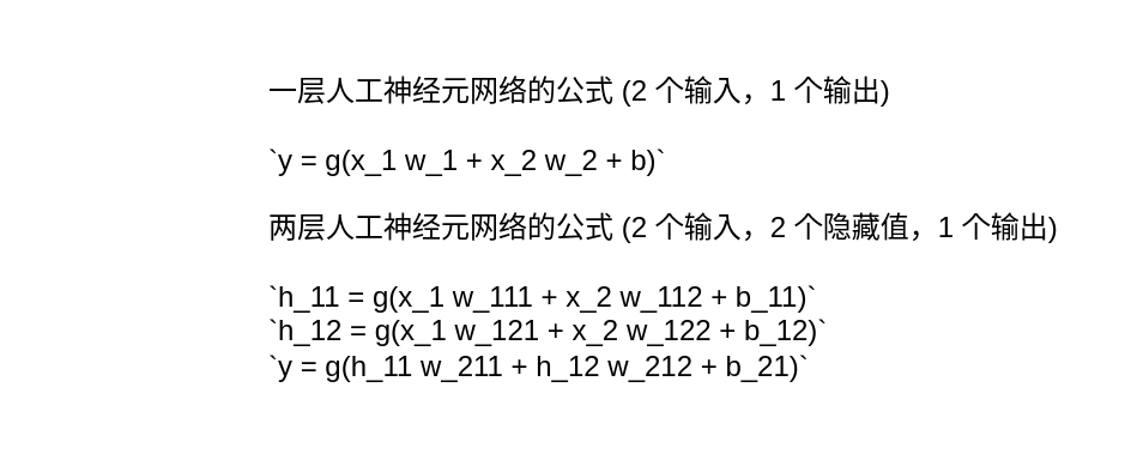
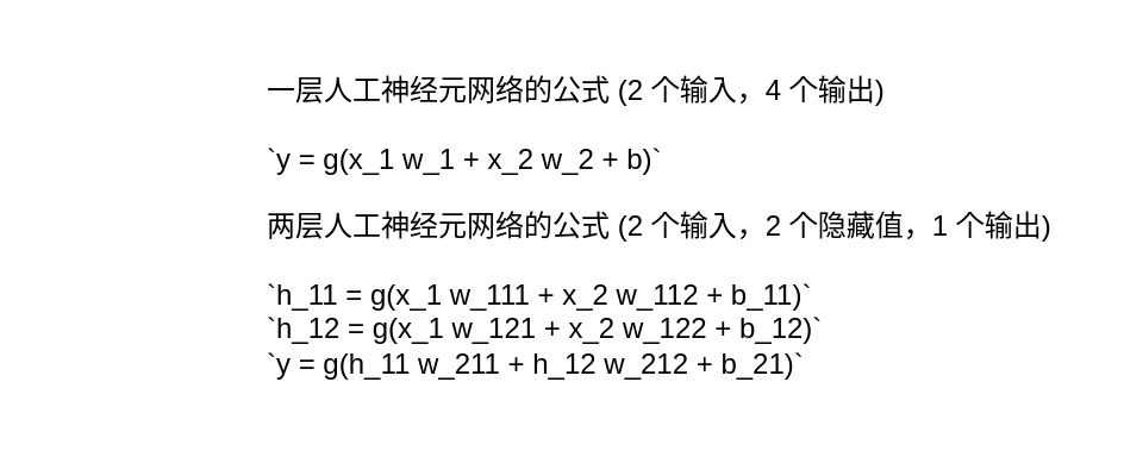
- <mxCell id="3" value="一层人工神经元网络的公式 (2 个输入，1 个输出)&lt;br&gt;&lt;br&gt;`y = g(x_1 w_1 + x_2 w_2 + b)`&lt;br&gt;&lt;br&gt;两层人工神经元网络的公式 (2 个输入，2 个隐藏值，1 个输出)&lt;br&gt;&lt;br&gt;`h_11 = g(x_1 w_111 + x_2 w_112 + b_11)`&lt;br&gt;&lt;div&gt;`h_12 = g(x_1 w_121 + x_2 w_122 + b_12)`&lt;/div&gt;&lt;div&gt;&lt;span&gt;`y = g(h_11 w_211 + h_12 w_212 + b_21)`&lt;/span&gt;&lt;/div&gt;&lt;div&gt;&lt;/div&gt;" style="text;html=1;strokeColor=none;fillColor=none;align=left;verticalAlign=middle;whiteSpace=wrap;rounded=0;" parent="1" vertex="1"><mxGeometry x="110" y="20" width="340" height="150" as="geometry" /></mxCell>
+ <mxCell id="3" value="一层人工神经元网络的公式 (2 个输入，4 个输出)&lt;br&gt;&lt;br&gt;`y = g(x_1 w_1 + x_2 w_2 + b)`&lt;br&gt;&lt;br&gt;两层人工神经元网络的公式 (2 个输入，2 个隐藏值，1 个输出)&lt;br&gt;&lt;br&gt;`h_11 = g(x_1 w_111 + x_2 w_112 + b_11)`&lt;br&gt;&lt;div&gt;`h_12 = g(x_1 w_121 + x_2 w_122 + b_12)`&lt;/div&gt;&lt;div&gt;&lt;span&gt;`y = g(h_11 w_211 + h_12 w_212 + b_21)`&lt;/span&gt;&lt;/div&gt;&lt;div&gt;&lt;/div&gt;" style="text;html=1;strokeColor=none;fillColor=none;align=left;verticalAlign=middle;whiteSpace=wrap;rounded=0;" parent="1" vertex="1"><mxGeometry x="110" y="20" width="340" height="150" as="geometry" /></mxCell>
